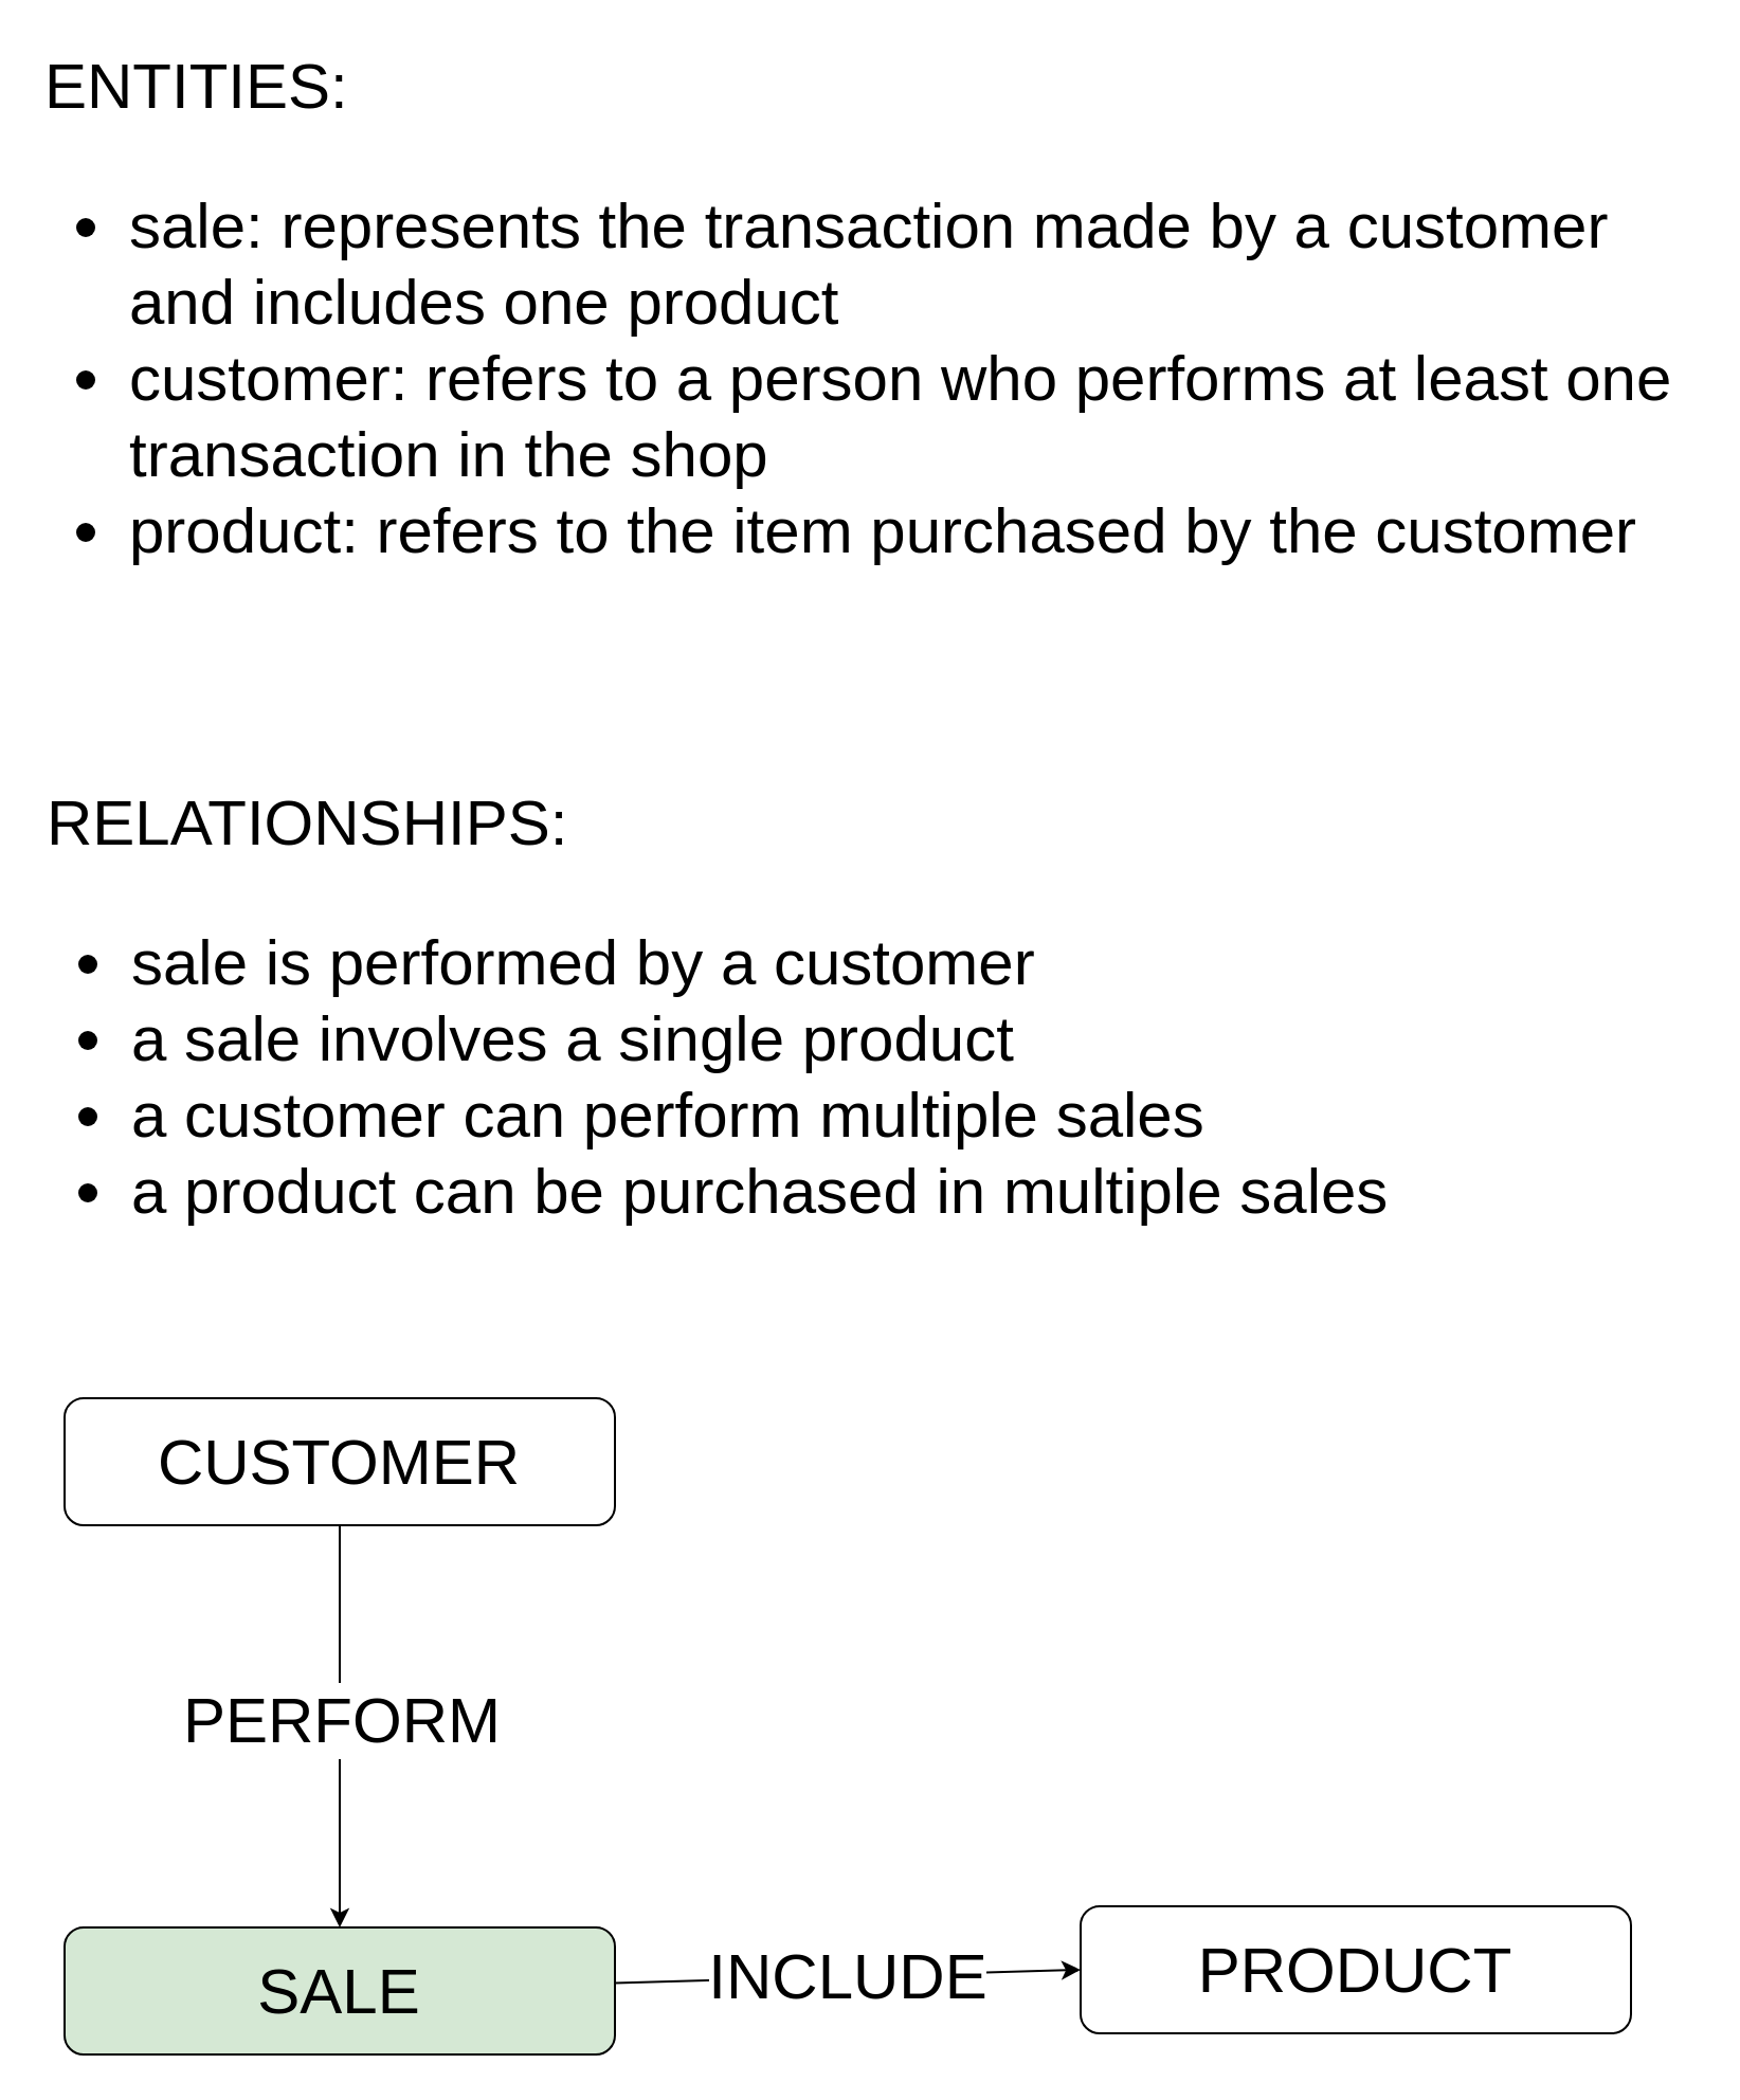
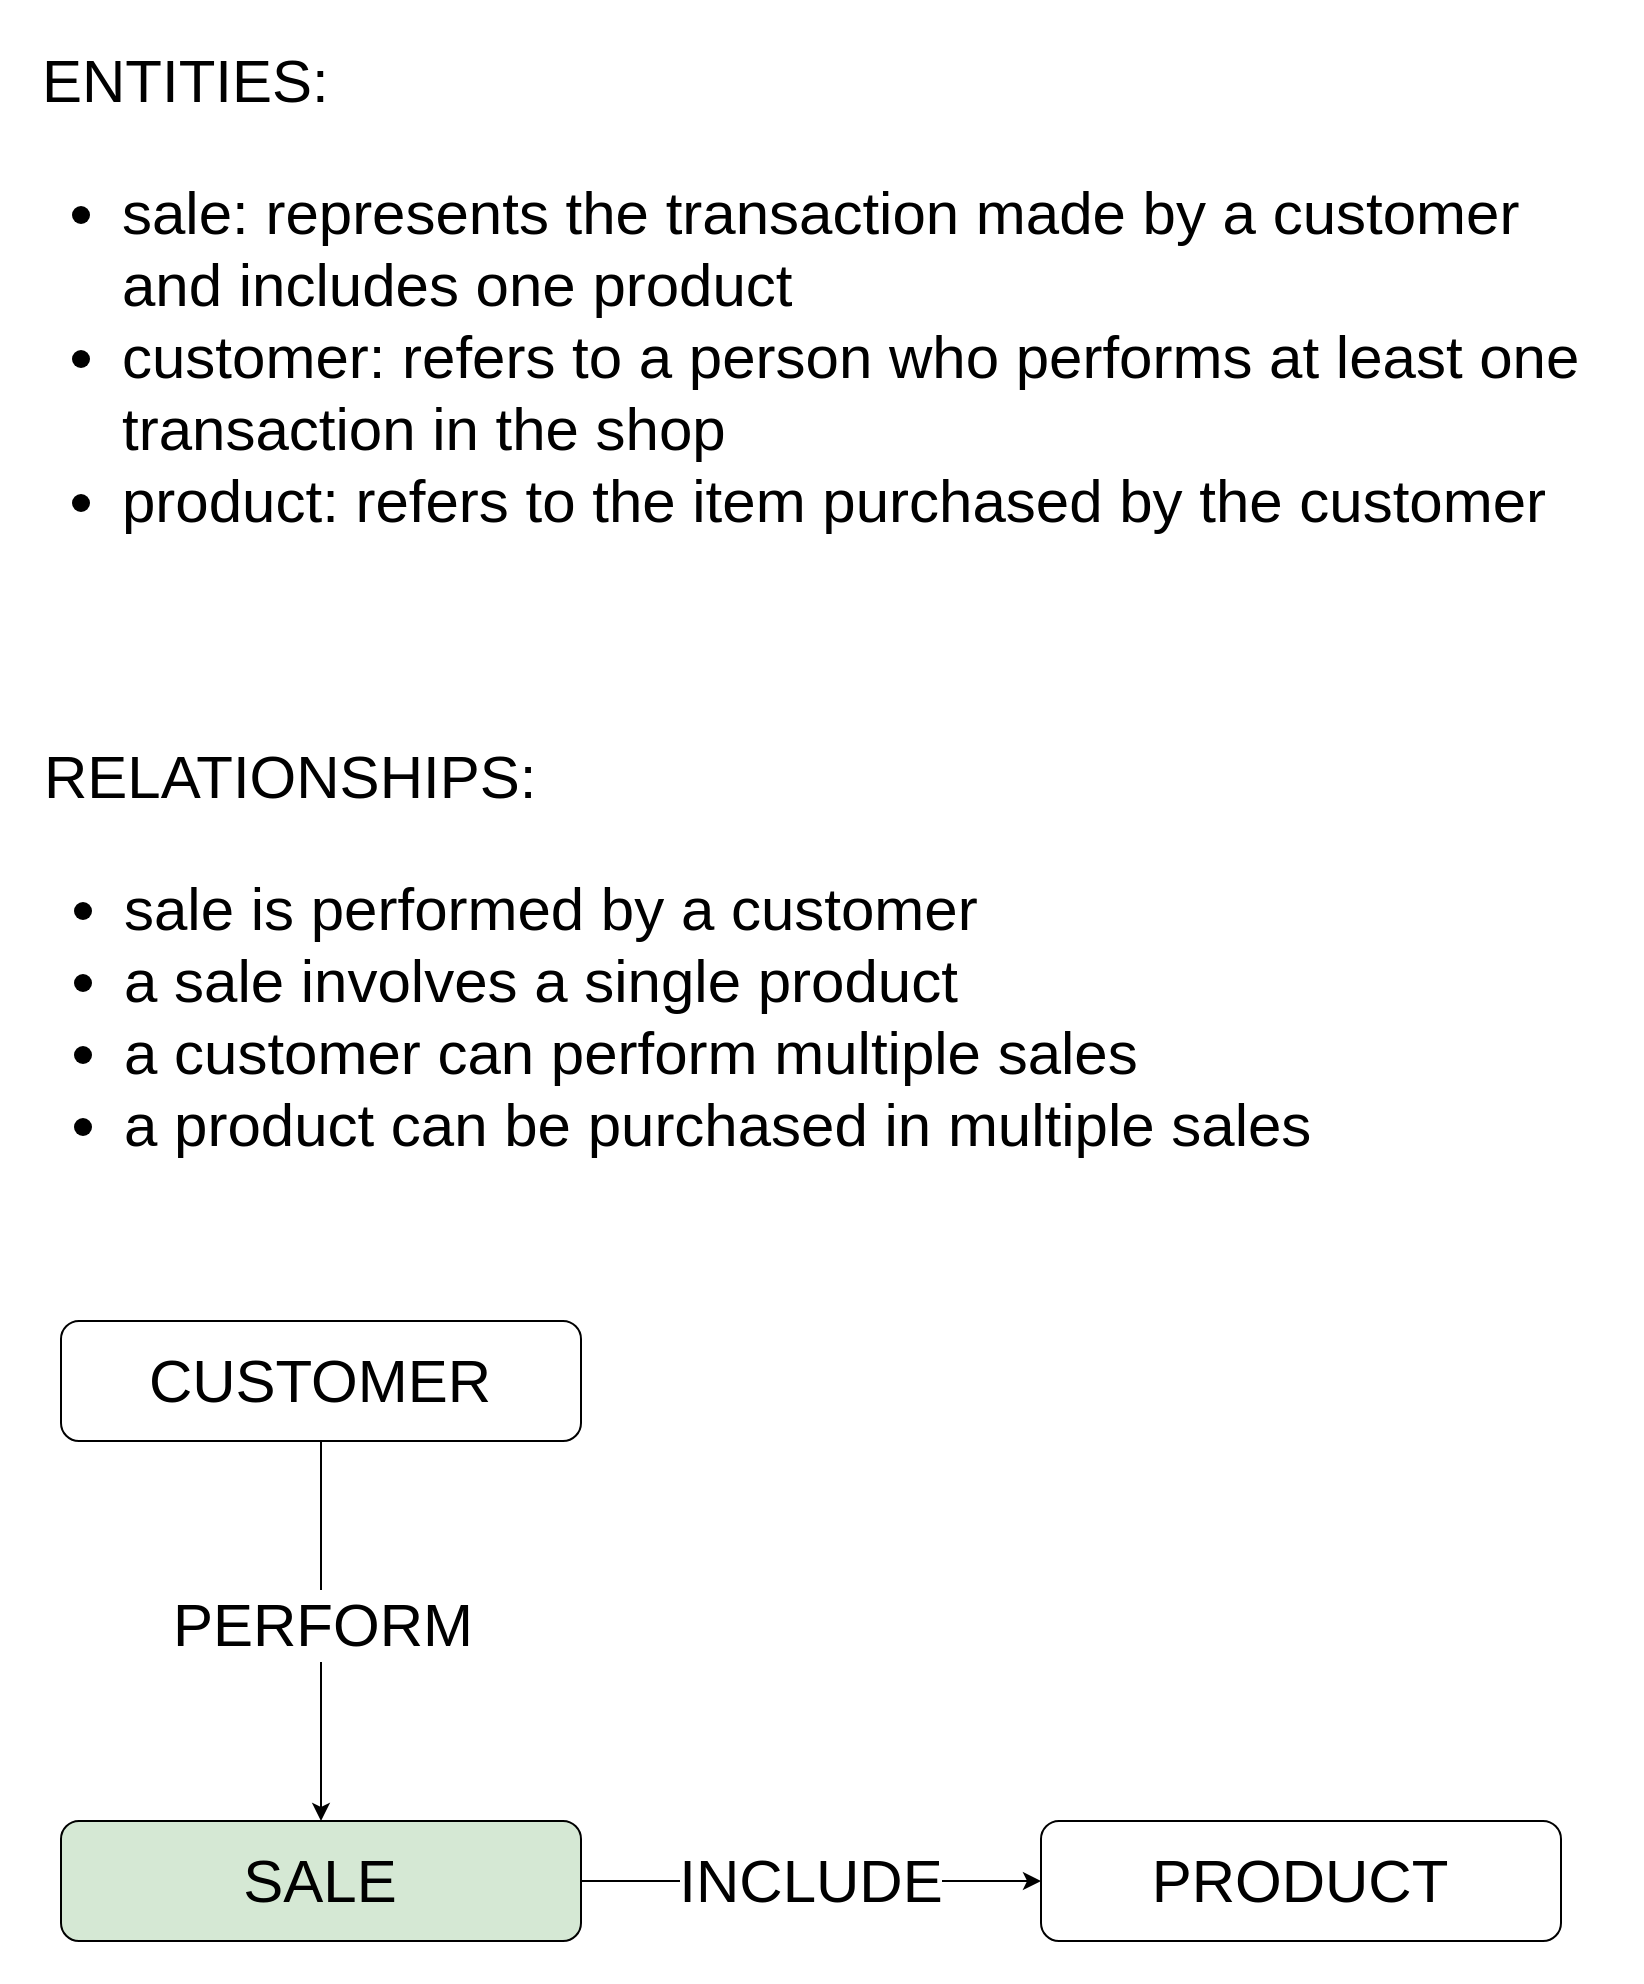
- <mxCell id="8" value="PRODUCT" style="rounded=1;whiteSpace=wrap;html=1;fontSize=30;" vertex="1" parent="1"><mxGeometry x="510" y="900" width="260" height="60" as="geometry" /></mxCell>
+ <mxCell id="8" value="PRODUCT" style="rounded=1;whiteSpace=wrap;html=1;fontSize=30;" vertex="1" parent="1"><mxGeometry x="520" y="910" width="260" height="60" as="geometry" /></mxCell>
